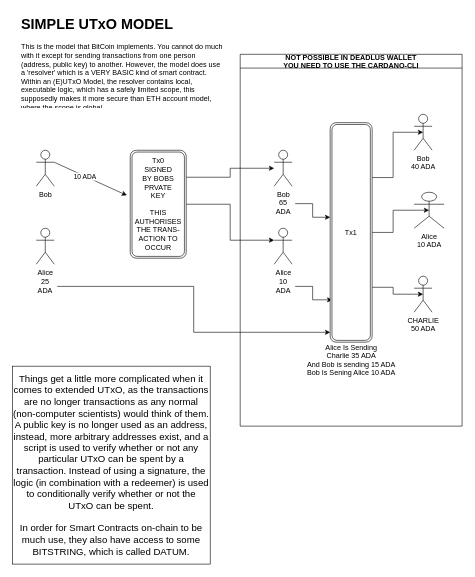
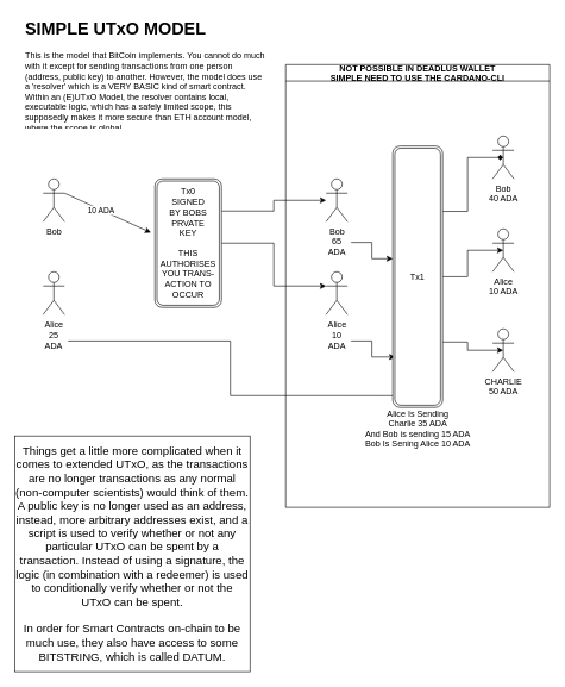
- <mxCell id="25" value="NOT POSSIBLE IN DEADLUS WALLET&#10;YOU NEED TO USE THE CARDANO-CLI" style="swimlane;" vertex="1" parent="1"><mxGeometry x="400" y="90" width="370" height="620" as="geometry" /></mxCell>
+ <mxCell id="25" value="NOT POSSIBLE IN DEADLUS WALLET&#10;SIMPLE NEED TO USE THE CARDANO-CLI" style="swimlane;" vertex="1" parent="1"><mxGeometry x="400" y="90" width="370" height="620" as="geometry" /></mxCell>
- <mxCell id="17" style="edgeStyle=orthogonalEdgeStyle;rounded=0;orthogonalLoop=1;jettySize=auto;html=1;exitX=1;exitY=0.25;exitDx=0;exitDy=0;exitPerimeter=0;entryX=0.5;entryY=0.5;entryDx=0;entryDy=0;entryPerimeter=0;" edge="1" parent="1" source="20" target="22"><mxGeometry relative="1" as="geometry" /></mxCell>
+ <mxCell id="17" style="edgeStyle=orthogonalEdgeStyle;rounded=0;orthogonalLoop=1;jettySize=auto;html=1;exitX=1;exitY=0.25;exitDx=0;exitDy=0;exitPerimeter=0;entryX=0.5;entryY=0.5;entryDx=0;entryDy=0;entryPerimeter=0;endArrow=diamond;" edge="1" parent="1" source="20" target="22"><mxGeometry relative="1" as="geometry" /></mxCell>
- <mxCell id="6" value="Tx0&#10;SIGNED&#10;BY BOBS&#10;PRVATE&#10;KEY&#10;&#10;THIS&#10;AUTHORISES&#10;THE TRANS-&#10;ACTION TO&#10;OCCUR" style="points=[[0.25,0,0],[0.5,0,0],[0.75,0,0],[1,0.25,0],[1,0.5,0],[1,0.75,0],[0.75,1,0],[0.5,1,0],[0.25,1,0],[0,0.75,0],[0,0.5,0],[0,0.25,0]];shape=mxgraph.bpmn.task;whiteSpace=wrap;rectStyle=rounded;size=10;taskMarker=abstract;bpmnShapeType=transaction;" vertex="1" parent="1"><mxGeometry x="216.63" y="250" width="93.37" height="180" as="geometry" /></mxCell>
+ <mxCell id="6" value="Tx0&#10;SIGNED&#10;BY BOBS&#10;PRVATE&#10;KEY&#10;&#10;THIS&#10;AUTHORISES&#10;YOU TRANS-&#10;ACTION TO&#10;OCCUR" style="points=[[0.25,0,0],[0.5,0,0],[0.75,0,0],[1,0.25,0],[1,0.5,0],[1,0.75,0],[0.75,1,0],[0.5,1,0],[0.25,1,0],[0,0.75,0],[0,0.5,0],[0,0.25,0]];shape=mxgraph.bpmn.task;whiteSpace=wrap;rectStyle=rounded;size=10;taskMarker=abstract;bpmnShapeType=transaction;" vertex="1" parent="1"><mxGeometry x="216.63" y="250" width="93.37" height="180" as="geometry" /></mxCell>
- <mxCell id="23" value="Alice&lt;br&gt;10 ADA" style="shape=umlActor;verticalLabelPosition=bottom;verticalAlign=top;html=1;outlineConnect=0;" vertex="1" parent="1"><mxGeometry x="690" y="320" width="50" height="60" as="geometry" /></mxCell>
+ <mxCell id="23" value="Alice&lt;br&gt;10 ADA" style="shape=umlActor;verticalLabelPosition=bottom;verticalAlign=top;html=1;outlineConnect=0;" vertex="1" parent="1"><mxGeometry x="690" y="320" width="30" height="60" as="geometry" /></mxCell>
- <mxCell id="9" style="edgeStyle=orthogonalEdgeStyle;rounded=0;orthogonalLoop=1;jettySize=auto;html=1;entryX=0.001;entryY=0.955;entryDx=0;entryDy=0;entryPerimeter=0;" edge="1" parent="1" source="10" target="20"><mxGeometry relative="1" as="geometry" /></mxCell>
+ <mxCell id="9" style="edgeStyle=orthogonalEdgeStyle;rounded=0;orthogonalLoop=1;jettySize=auto;html=1;entryX=0.001;entryY=0.955;entryDx=0;entryDy=0;entryPerimeter=0;endArrow=none;" edge="1" parent="1" source="10" target="20"><mxGeometry relative="1" as="geometry" /></mxCell>
